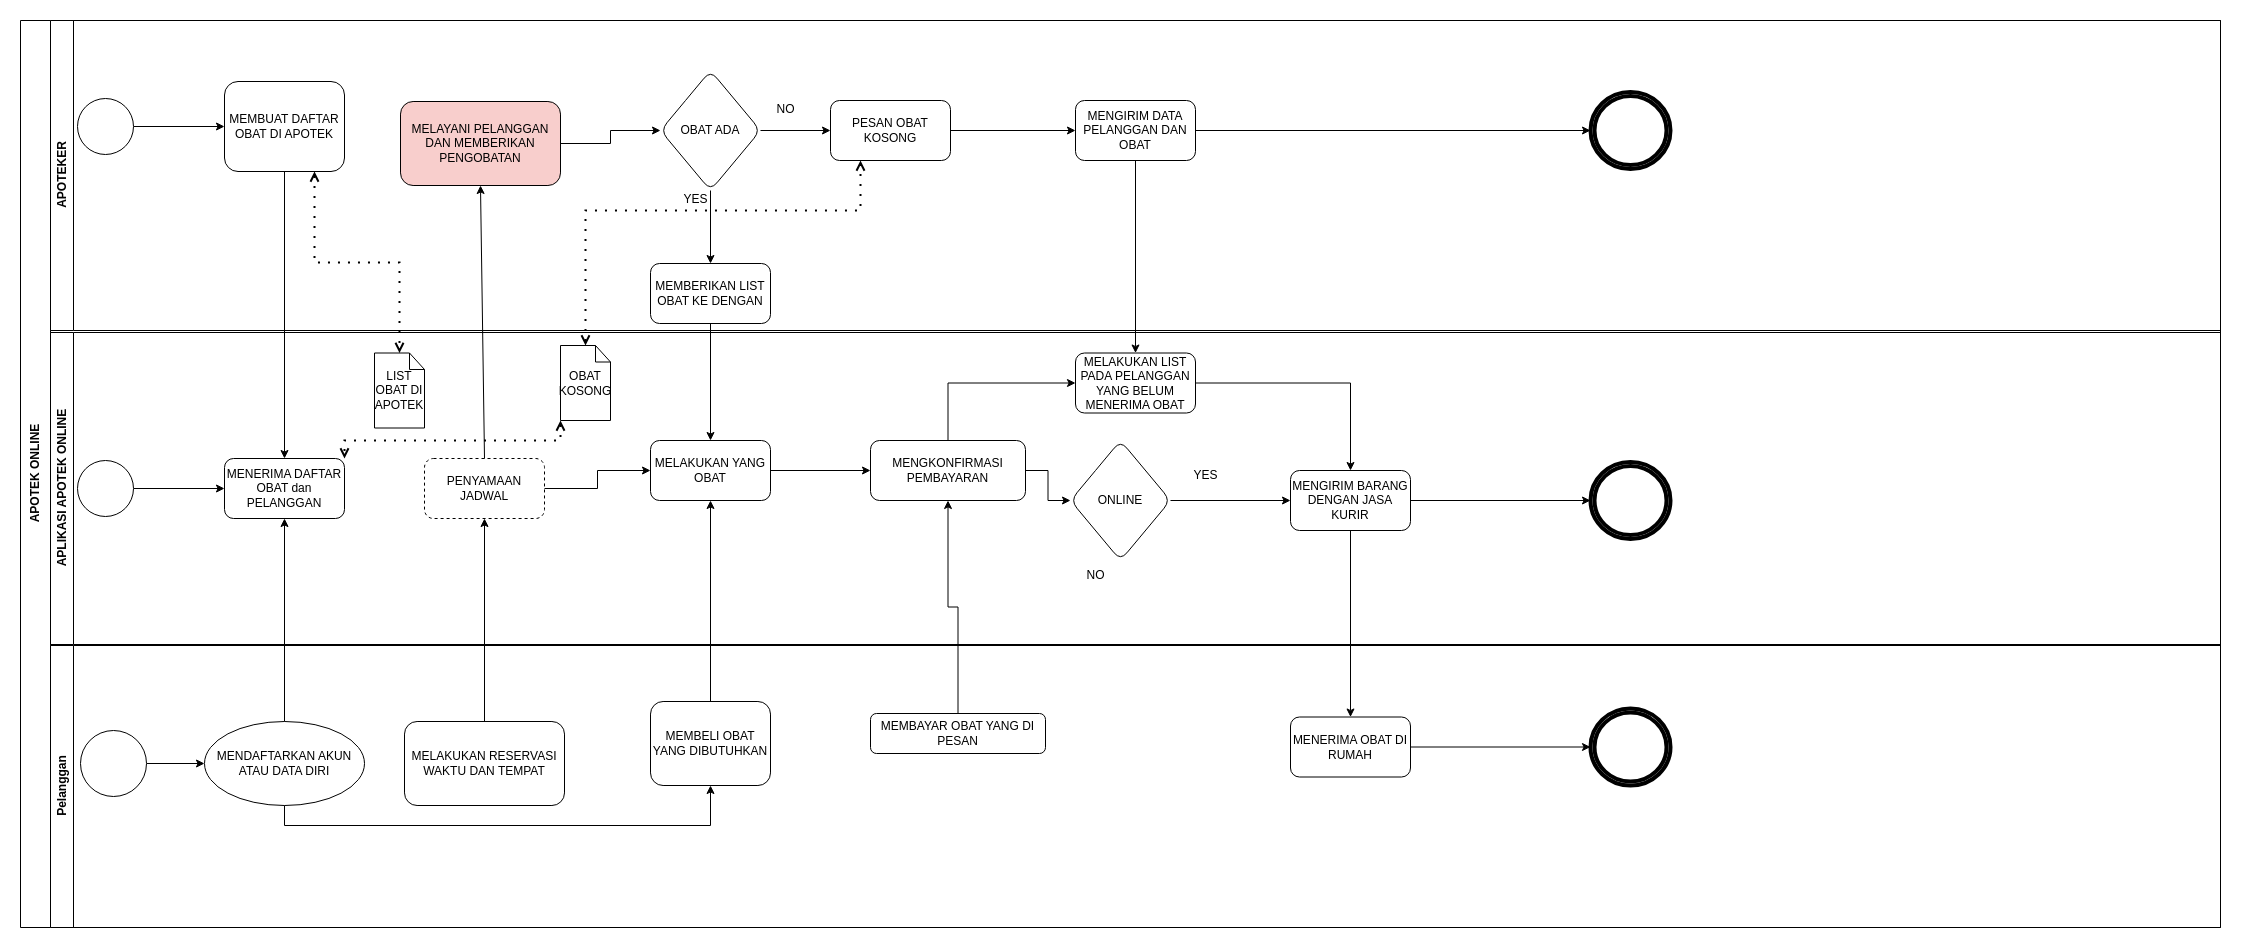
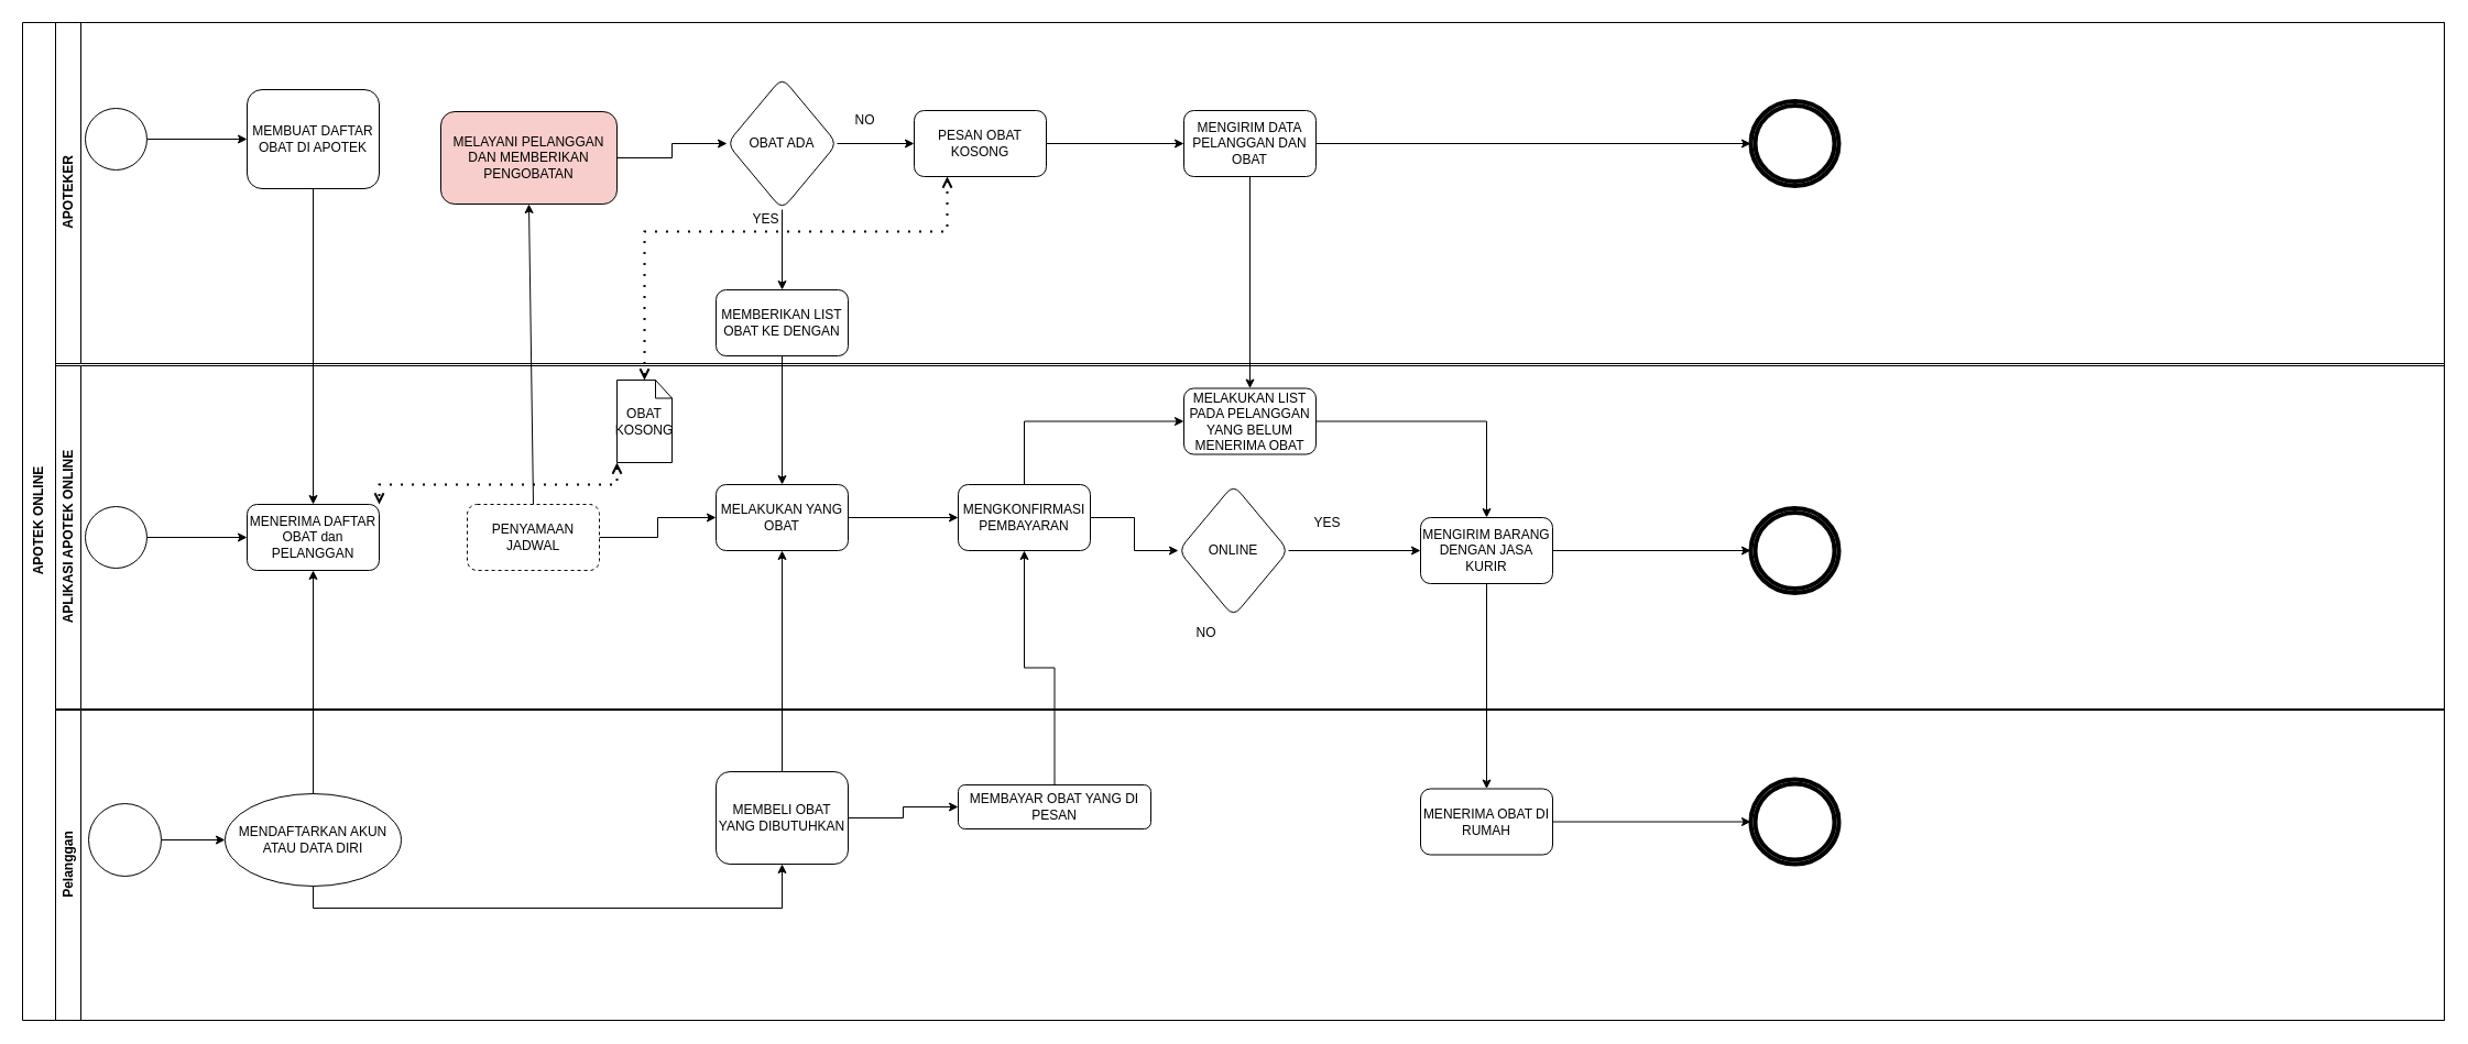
- <mxCell id="60" value="" style="edgeStyle=elbowEdgeStyle;html=1;endArrow=open;elbow=vertical;endFill=0;dashed=1;startArrow=open;startFill=0;dashPattern=1 4;rounded=0;strokeColor=#000000;strokeWidth=2;exitX=0.75;exitY=1;exitDx=0;exitDy=0;" edge="1" parent="2" source="6" target="29"><mxGeometry width="160" relative="1" as="geometry"><mxPoint x="261" y="58" as="sourcePoint" /><mxPoint x="970" y="34" as="targetPoint" /></mxGeometry></mxCell>
- <mxCell id="29" value="LIST OBAT DI APOTEK" style="html=1;outlineConnect=0;whiteSpace=wrap;fillColor=#FFFFFF;shape=mxgraph.archimate3.artifact;" vertex="1" parent="18"><mxGeometry x="324" y="20.5" width="50" height="75" as="geometry" /></mxCell>
- <mxCell id="26" value="MENGKONFIRMASI PEMBAYARAN" style="whiteSpace=wrap;html=1;rounded=1;" vertex="1" parent="18"><mxGeometry x="820" y="108" width="155" height="60" as="geometry" /></mxCell>
+ <mxCell id="26" value="MENGKONFIRMASI PEMBAYARAN" style="whiteSpace=wrap;html=1;rounded=1;" vertex="1" parent="18"><mxGeometry x="820" y="108" width="120" height="60" as="geometry" /></mxCell>
- <mxCell id="55" value="" style="edgeStyle=orthogonalEdgeStyle;rounded=0;orthogonalLoop=1;jettySize=auto;html=1;entryX=0.5;entryY=1;entryDx=0;entryDy=0;" edge="1" parent="2" source="47" target="23"><mxGeometry relative="1" as="geometry"><mxPoint x="480" y="570" as="targetPoint" /></mxGeometry></mxCell>
+ <mxCell id="48" value="" style="edgeStyle=orthogonalEdgeStyle;rounded=0;orthogonalLoop=1;jettySize=auto;html=1;entryX=0;entryY=0.5;entryDx=0;entryDy=0;" edge="1" parent="43" source="49" target="51"><mxGeometry relative="1" as="geometry"><mxPoint x="780" y="98.0" as="targetPoint" /></mxGeometry></mxCell>
- <mxCell id="47" value="MELAKUKAN RESERVASI WAKTU DAN TEMPAT" style="whiteSpace=wrap;html=1;rounded=1;" vertex="1" parent="43"><mxGeometry x="354" y="76" width="160" height="84" as="geometry" /></mxCell>
